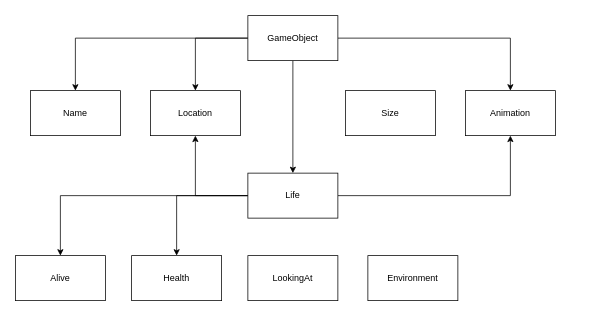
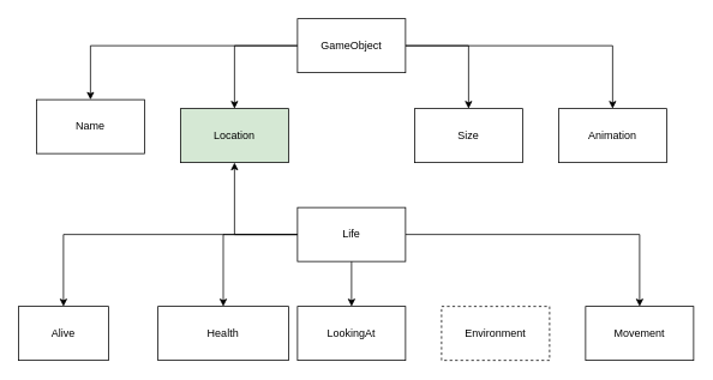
- <mxCell id="7" value="Name" style="rounded=0;whiteSpace=wrap;html=1;" vertex="1" parent="1"><mxGeometry x="40" y="120" width="120" height="60" as="geometry" /></mxCell>
+ <mxCell id="7" value="Name" style="rounded=0;whiteSpace=wrap;html=1;" vertex="1" parent="1"><mxGeometry x="40" y="110" width="120" height="60" as="geometry" /></mxCell>
- <mxCell id="8" value="Location" style="rounded=0;whiteSpace=wrap;html=1;" vertex="1" parent="1"><mxGeometry x="200" y="120" width="120" height="60" as="geometry" /></mxCell>
+ <mxCell id="8" value="Location" style="rounded=0;whiteSpace=wrap;html=1;fillColor=#d5e8d4;" vertex="1" parent="1"><mxGeometry x="200" y="120" width="120" height="60" as="geometry" /></mxCell>
- <mxCell id="3" style="edgeStyle=orthogonalEdgeStyle;rounded=0;orthogonalLoop=1;jettySize=auto;html=1;strokeWidth=1;" edge="1" parent="1" source="6" target="15"><mxGeometry relative="1" as="geometry"><mxPoint x="520" y="140" as="targetPoint" /></mxGeometry></mxCell>
+ <mxCell id="3" style="edgeStyle=orthogonalEdgeStyle;rounded=0;orthogonalLoop=1;jettySize=auto;html=1;strokeWidth=1;" edge="1" parent="1" source="6" target="9"><mxGeometry relative="1" as="geometry"><mxPoint x="520" y="140" as="targetPoint" /></mxGeometry></mxCell>
- <mxCell id="12" style="edgeStyle=orthogonalEdgeStyle;rounded=0;orthogonalLoop=1;jettySize=auto;html=1;strokeWidth=1;" edge="1" parent="1" source="15" target="20"><mxGeometry relative="1" as="geometry"><mxPoint x="390" y="340" as="targetPoint" /></mxGeometry></mxCell>
+ <mxCell id="12" style="edgeStyle=orthogonalEdgeStyle;rounded=0;orthogonalLoop=1;jettySize=auto;html=1;strokeWidth=1;" edge="1" parent="1" source="15" target="18"><mxGeometry relative="1" as="geometry"><mxPoint x="390" y="340" as="targetPoint" /></mxGeometry></mxCell>
+ <mxCell id="14" style="edgeStyle=orthogonalEdgeStyle;rounded=0;orthogonalLoop=1;jettySize=auto;html=1;strokeWidth=1;" edge="1" parent="1" source="15" target="19"><mxGeometry relative="1" as="geometry"><mxPoint x="710" y="360" as="targetPoint" /></mxGeometry></mxCell>
- <mxCell id="16" value="Alive" style="rounded=0;whiteSpace=wrap;html=1;" vertex="1" parent="1"><mxGeometry x="20" y="340" width="120" height="60" as="geometry" /></mxCell>
+ <mxCell id="16" value="Alive" style="rounded=0;whiteSpace=wrap;html=1;" vertex="1" parent="1"><mxGeometry x="20" y="340" width="100" height="60" as="geometry" /></mxCell>
- <mxCell id="17" value="Health" style="rounded=0;whiteSpace=wrap;html=1;" vertex="1" parent="1"><mxGeometry x="175" y="340" width="120" height="60" as="geometry" /></mxCell>
+ <mxCell id="17" value="Health" style="rounded=0;whiteSpace=wrap;html=1;" vertex="1" parent="1"><mxGeometry x="175" y="340" width="145" height="60" as="geometry" /></mxCell>
- <mxCell id="21" value="Environment" style="rounded=0;whiteSpace=wrap;html=1;" vertex="1" parent="1"><mxGeometry x="490" y="340" width="120" height="60" as="geometry" /></mxCell>
+ <mxCell id="21" value="Environment" style="rounded=0;whiteSpace=wrap;html=1;dashed=1;" vertex="1" parent="1"><mxGeometry x="490" y="340" width="120" height="60" as="geometry" /></mxCell>
+ <mxCell id="19" value="Movement" style="rounded=0;whiteSpace=wrap;html=1;" vertex="1" parent="1"><mxGeometry x="650" y="340" width="120" height="60" as="geometry" /></mxCell>
